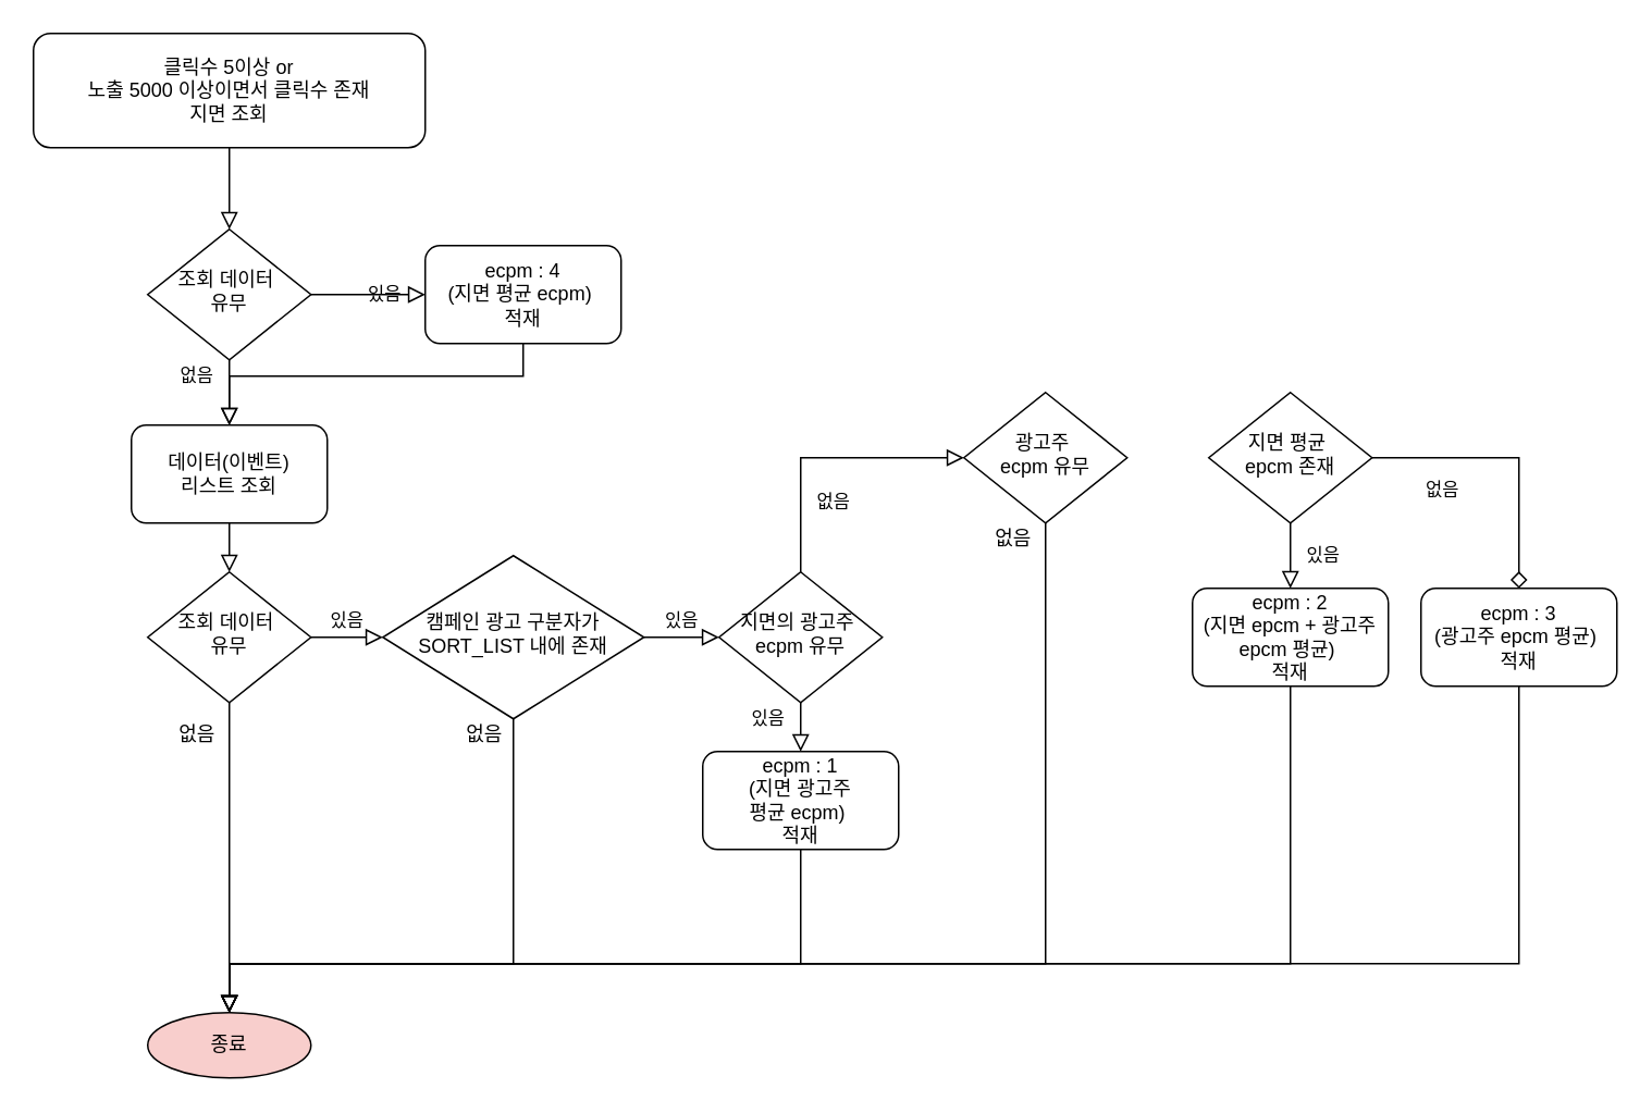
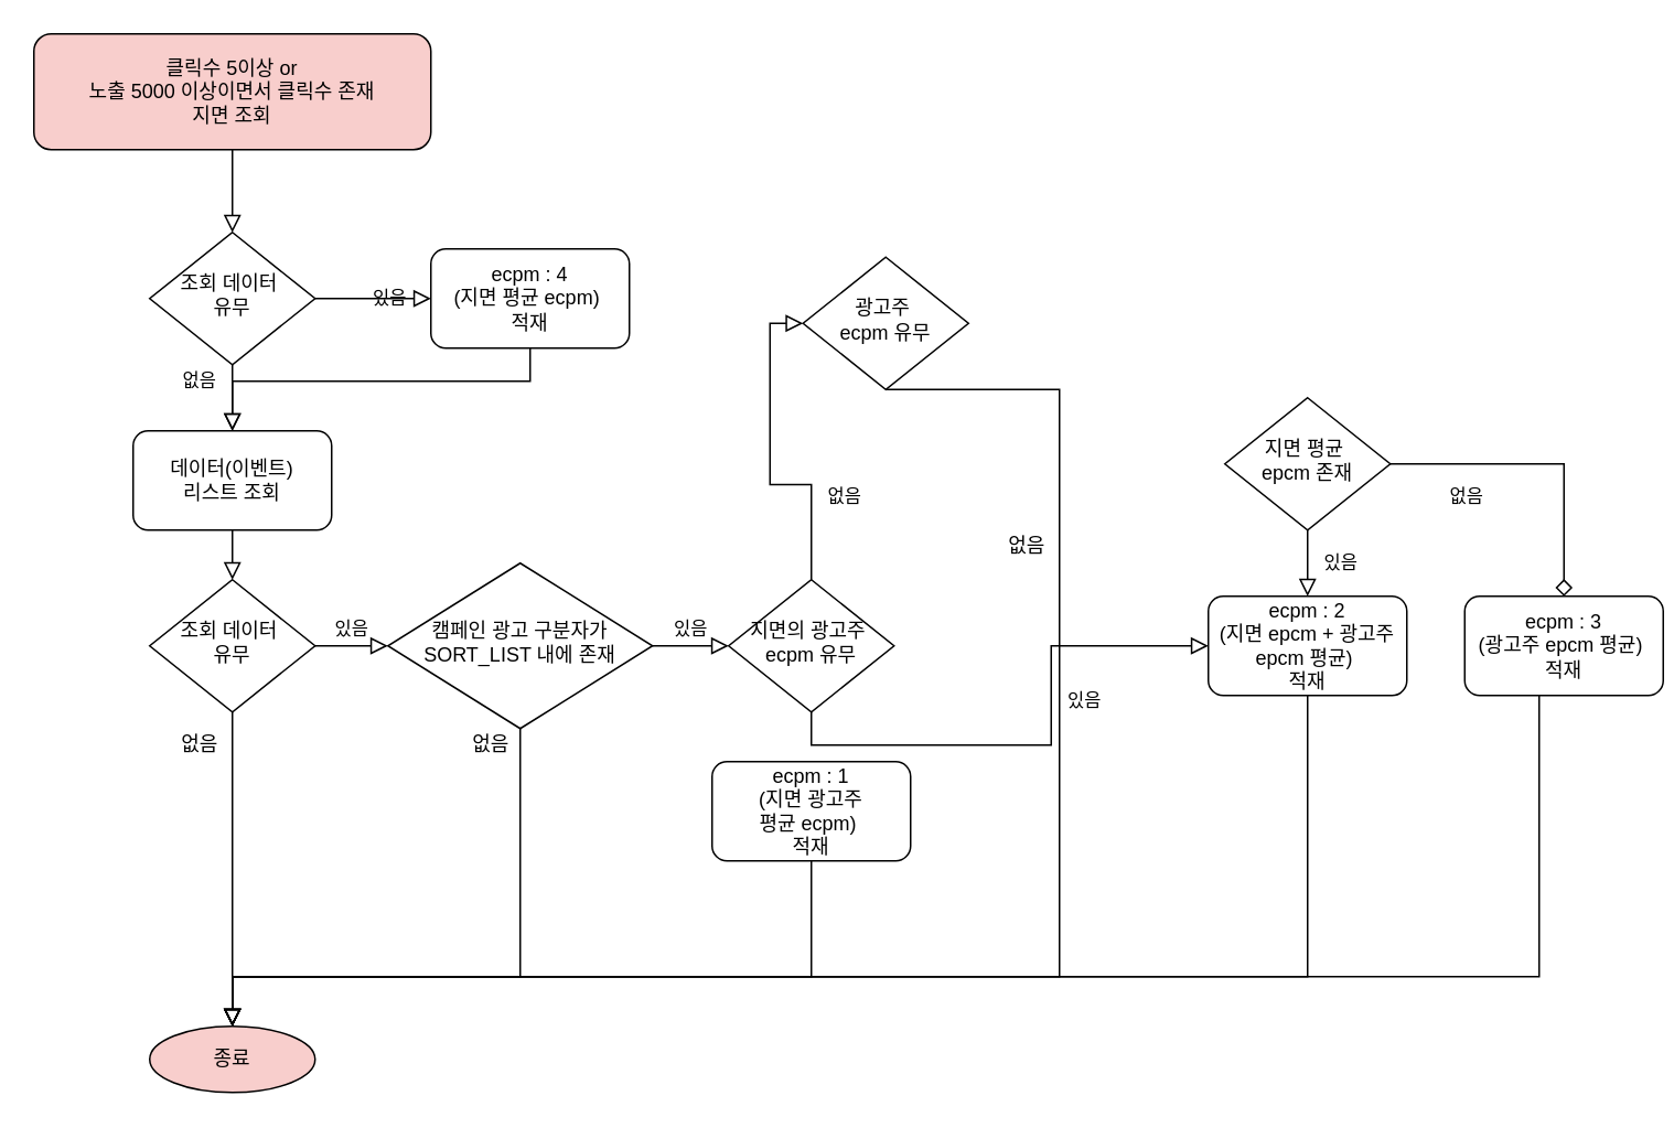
- <mxCell id="3" value="클릭수 5이상 or&lt;br&gt;노출 5000 이상이면서 클릭수 존재&lt;br&gt;지면 조회" style="rounded=1;whiteSpace=wrap;html=1;fontSize=12;glass=0;strokeWidth=1;shadow=0;" parent="1" vertex="1"><mxGeometry x="20" y="20" width="240" height="70" as="geometry" /></mxCell>
+ <mxCell id="3" value="클릭수 5이상 or&lt;br&gt;노출 5000 이상이면서 클릭수 존재&lt;br&gt;지면 조회" style="rounded=1;whiteSpace=wrap;html=1;fontSize=12;glass=0;strokeWidth=1;shadow=0;fillColor=#f8cecc;" parent="1" vertex="1"><mxGeometry x="20" y="20" width="240" height="70" as="geometry" /></mxCell>
- <mxCell id="23" value="광고주&amp;nbsp;&lt;br&gt;ecpm 유무" style="rhombus;whiteSpace=wrap;html=1;shadow=0;fontFamily=Helvetica;fontSize=12;align=center;strokeWidth=1;spacing=6;spacingTop=-4;" vertex="1" parent="1"><mxGeometry x="590" y="240" width="100" height="80" as="geometry" /></mxCell>
+ <mxCell id="23" value="광고주&amp;nbsp;&lt;br&gt;ecpm 유무" style="rhombus;whiteSpace=wrap;html=1;shadow=0;fontFamily=Helvetica;fontSize=12;align=center;strokeWidth=1;spacing=6;spacingTop=-4;" vertex="1" parent="1"><mxGeometry x="485" y="155" width="100" height="80" as="geometry" /></mxCell>
- <mxCell id="27" value="ecpm : 3&lt;br&gt;(광고주 epcm 평균)&amp;nbsp;&lt;br&gt;적재" style="rounded=1;whiteSpace=wrap;html=1;fontSize=12;glass=0;strokeWidth=1;shadow=0;" vertex="1" parent="1"><mxGeometry x="870" y="360" width="120" height="60" as="geometry" /></mxCell>
+ <mxCell id="27" value="ecpm : 3&lt;br&gt;(광고주 epcm 평균)&amp;nbsp;&lt;br&gt;적재" style="rounded=1;whiteSpace=wrap;html=1;fontSize=12;glass=0;strokeWidth=1;shadow=0;" vertex="1" parent="1"><mxGeometry x="885" y="360" width="120" height="60" as="geometry" /></mxCell>
- <mxCell id="22" value="있음" style="edgeStyle=orthogonalEdgeStyle;rounded=0;html=1;jettySize=auto;orthogonalLoop=1;fontSize=11;endArrow=block;endFill=0;endSize=8;strokeWidth=1;shadow=0;labelBackgroundColor=none;exitX=0.5;exitY=1;exitDx=0;exitDy=0;" edge="1" parent="1" source="19" target="21"><mxGeometry x="0.2" y="-20" relative="1" as="geometry"><mxPoint as="offset" /><mxPoint x="200" y="190" as="sourcePoint" /><mxPoint x="270" y="190" as="targetPoint" /></mxGeometry></mxCell>
+ <mxCell id="22" value="있음" style="edgeStyle=orthogonalEdgeStyle;rounded=0;html=1;jettySize=auto;orthogonalLoop=1;fontSize=11;endArrow=block;endFill=0;endSize=8;strokeWidth=1;shadow=0;labelBackgroundColor=none;exitX=0.5;exitY=1;exitDx=0;exitDy=0;" edge="1" parent="1" source="19" target="25"><mxGeometry x="0.2" y="-20" relative="1" as="geometry"><mxPoint as="offset" /><mxPoint x="200" y="190" as="sourcePoint" /><mxPoint x="270" y="190" as="targetPoint" /></mxGeometry></mxCell>
